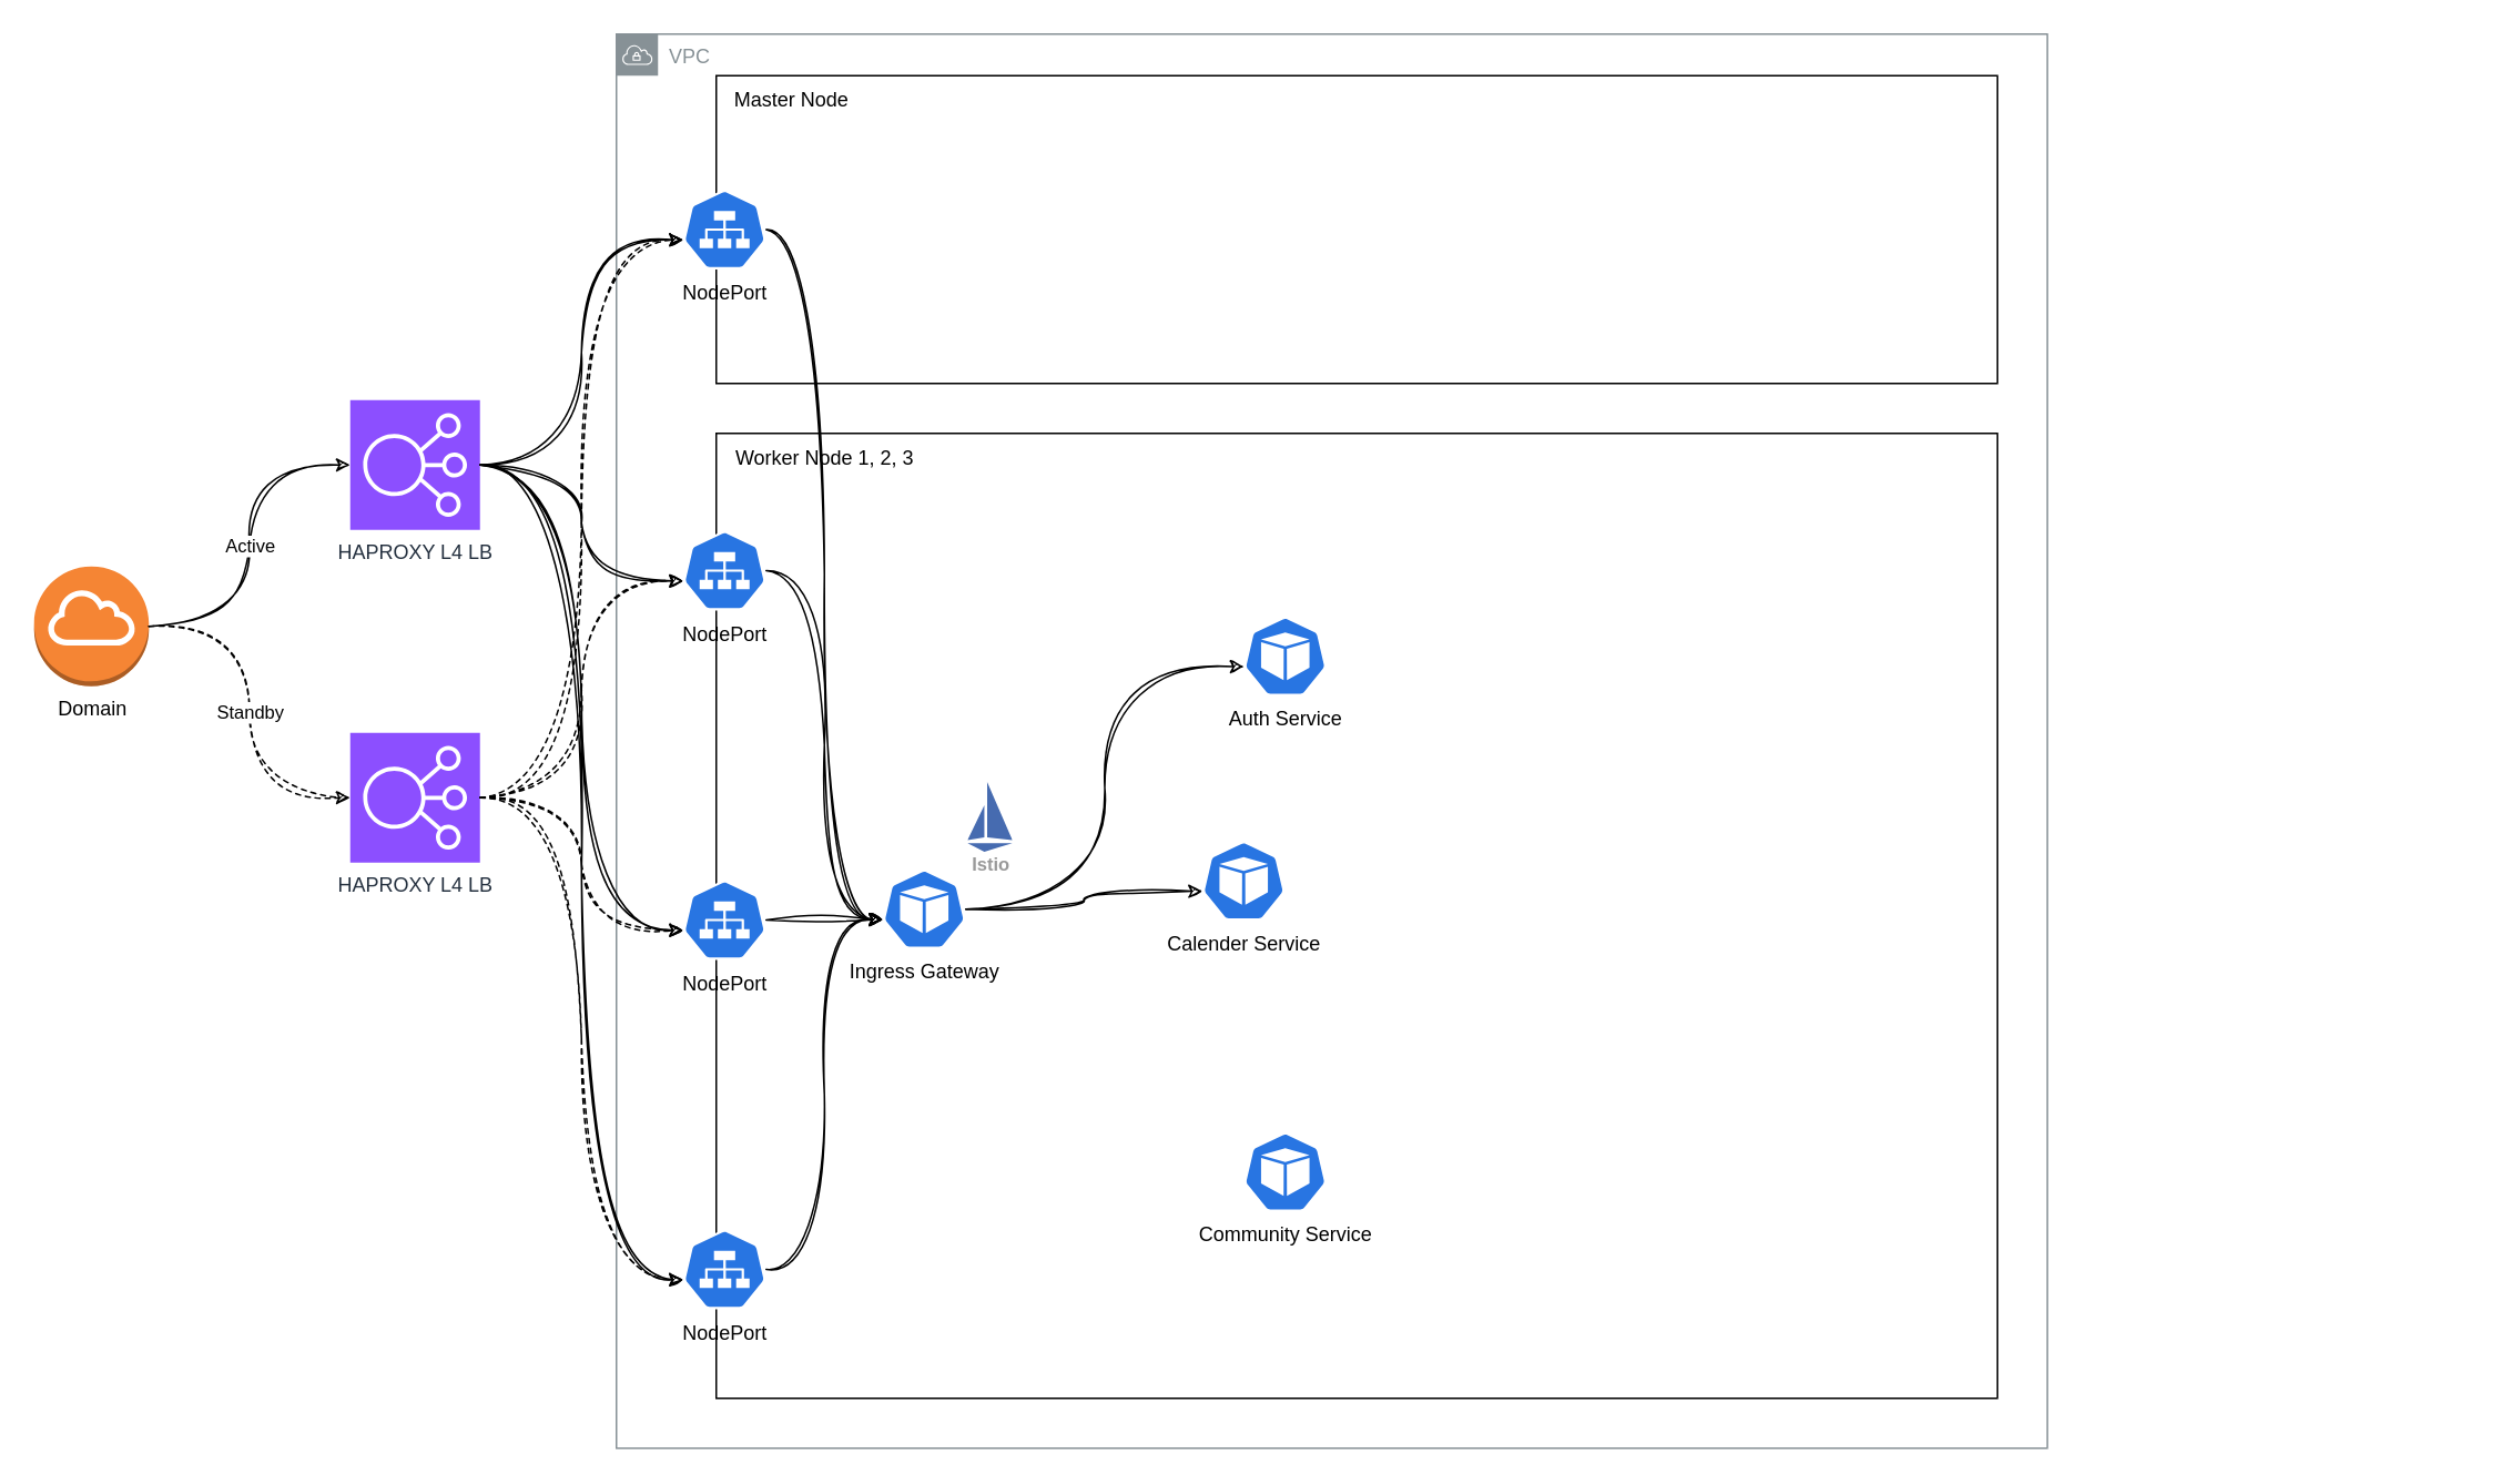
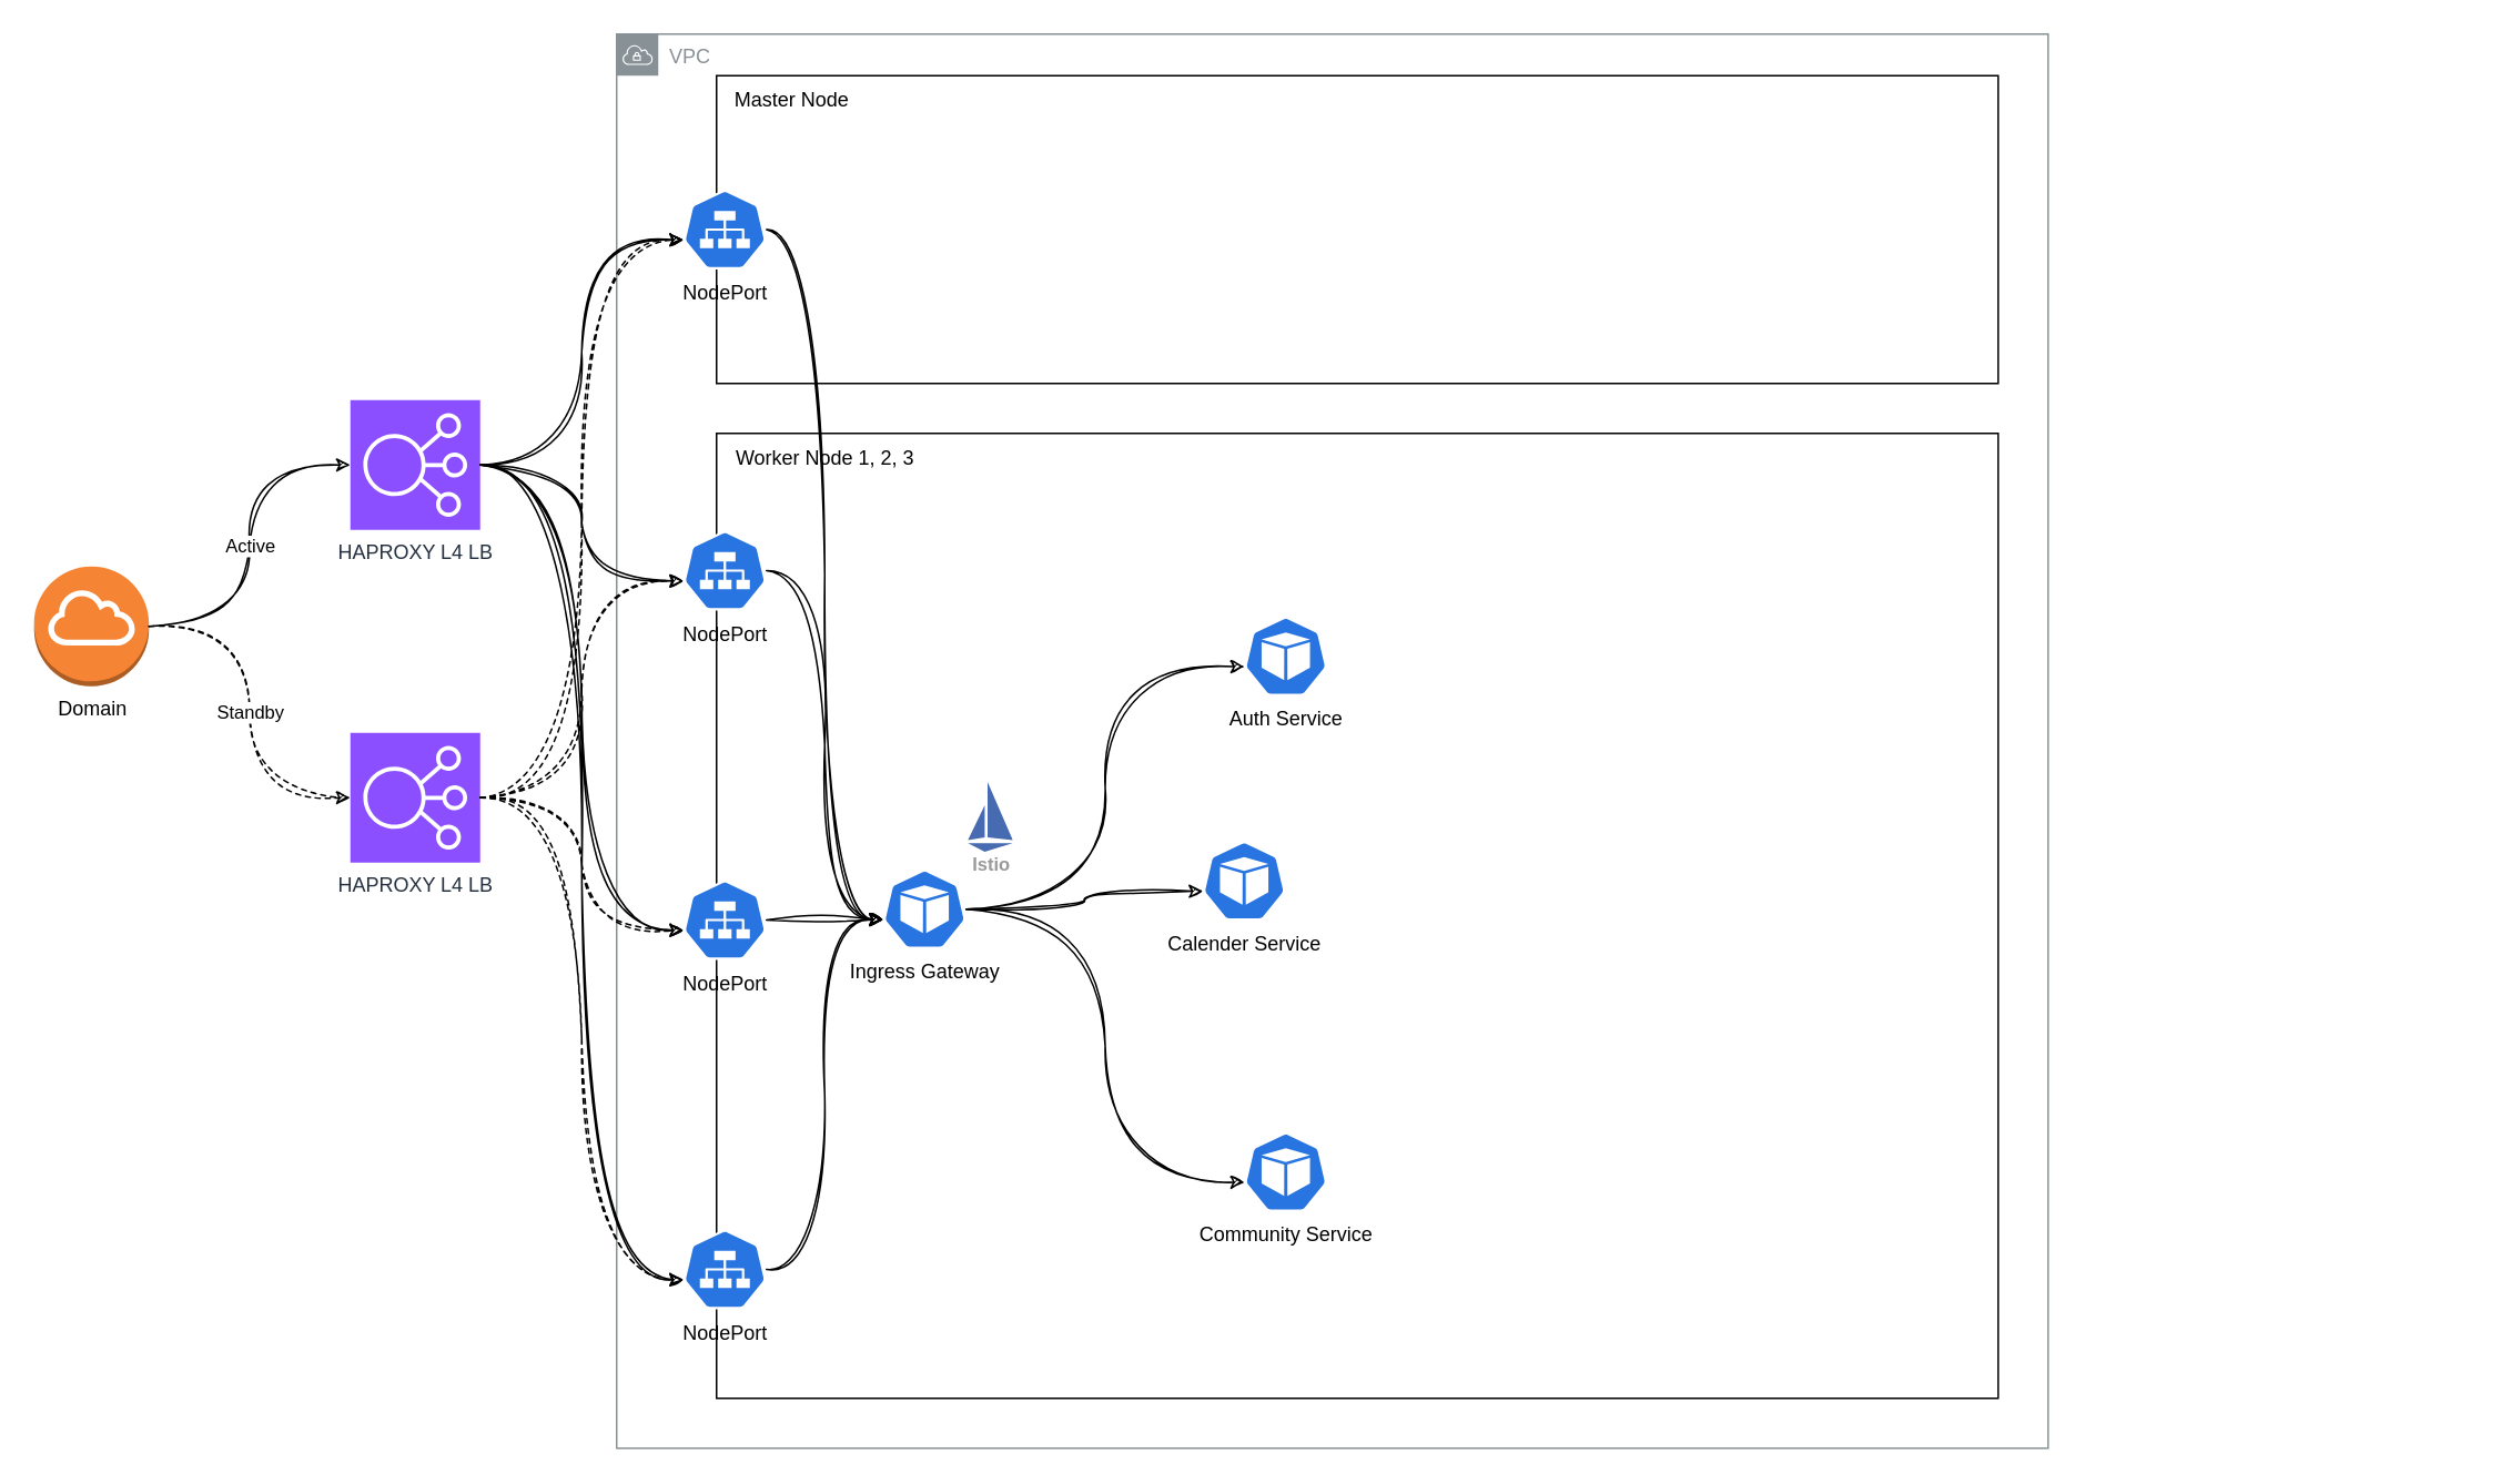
+ <mxCell id="30" style="edgeStyle=orthogonalEdgeStyle;orthogonalLoop=1;jettySize=auto;html=1;entryX=0.005;entryY=0.63;entryDx=0;entryDy=0;entryPerimeter=0;sketch=1;curveFitting=1;jiggle=2;curved=1;" edge="1" parent="20" source="23" target="27"><mxGeometry relative="1" as="geometry" /></mxCell>
